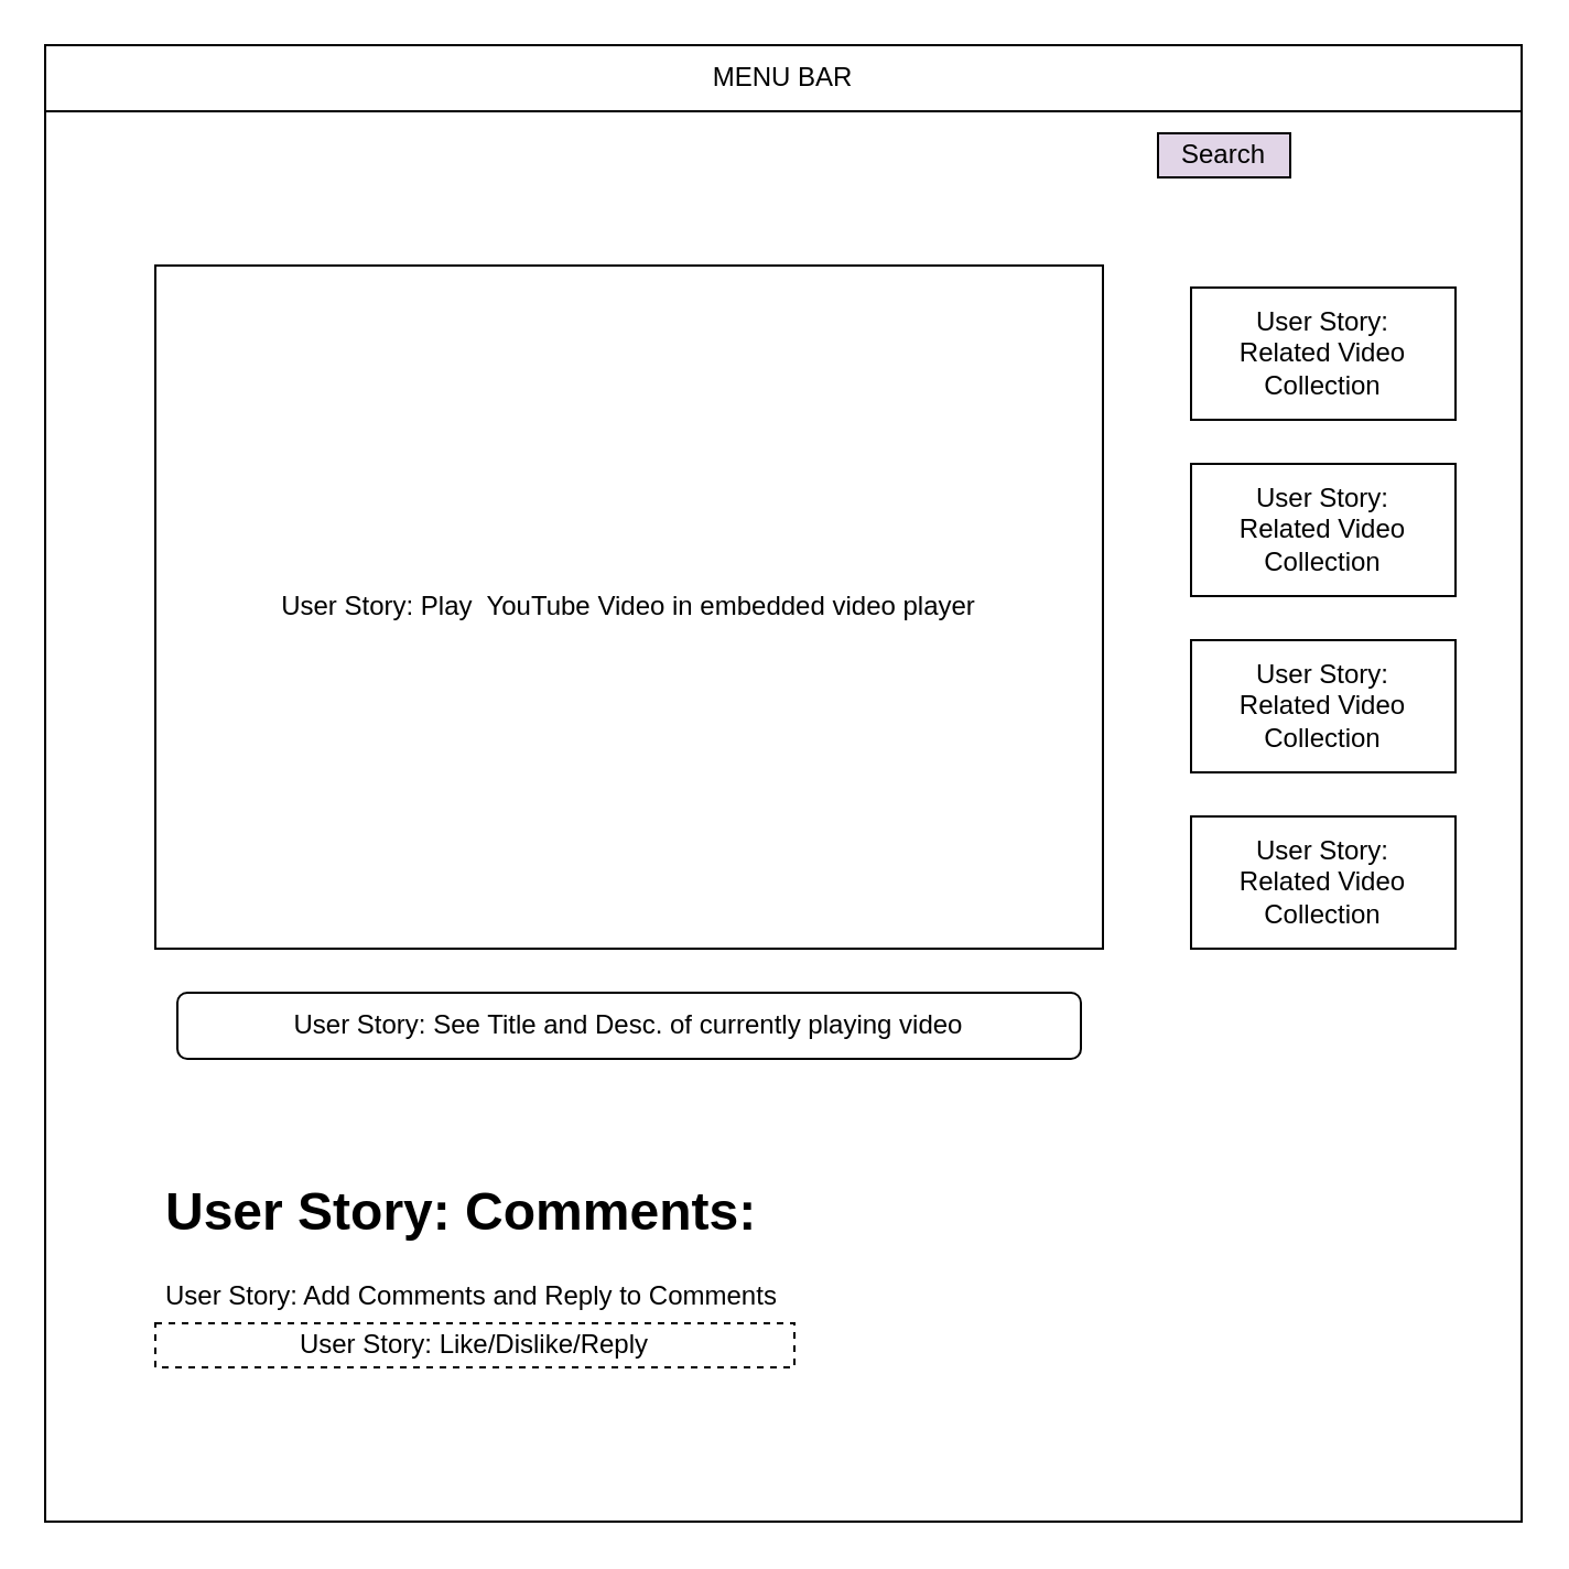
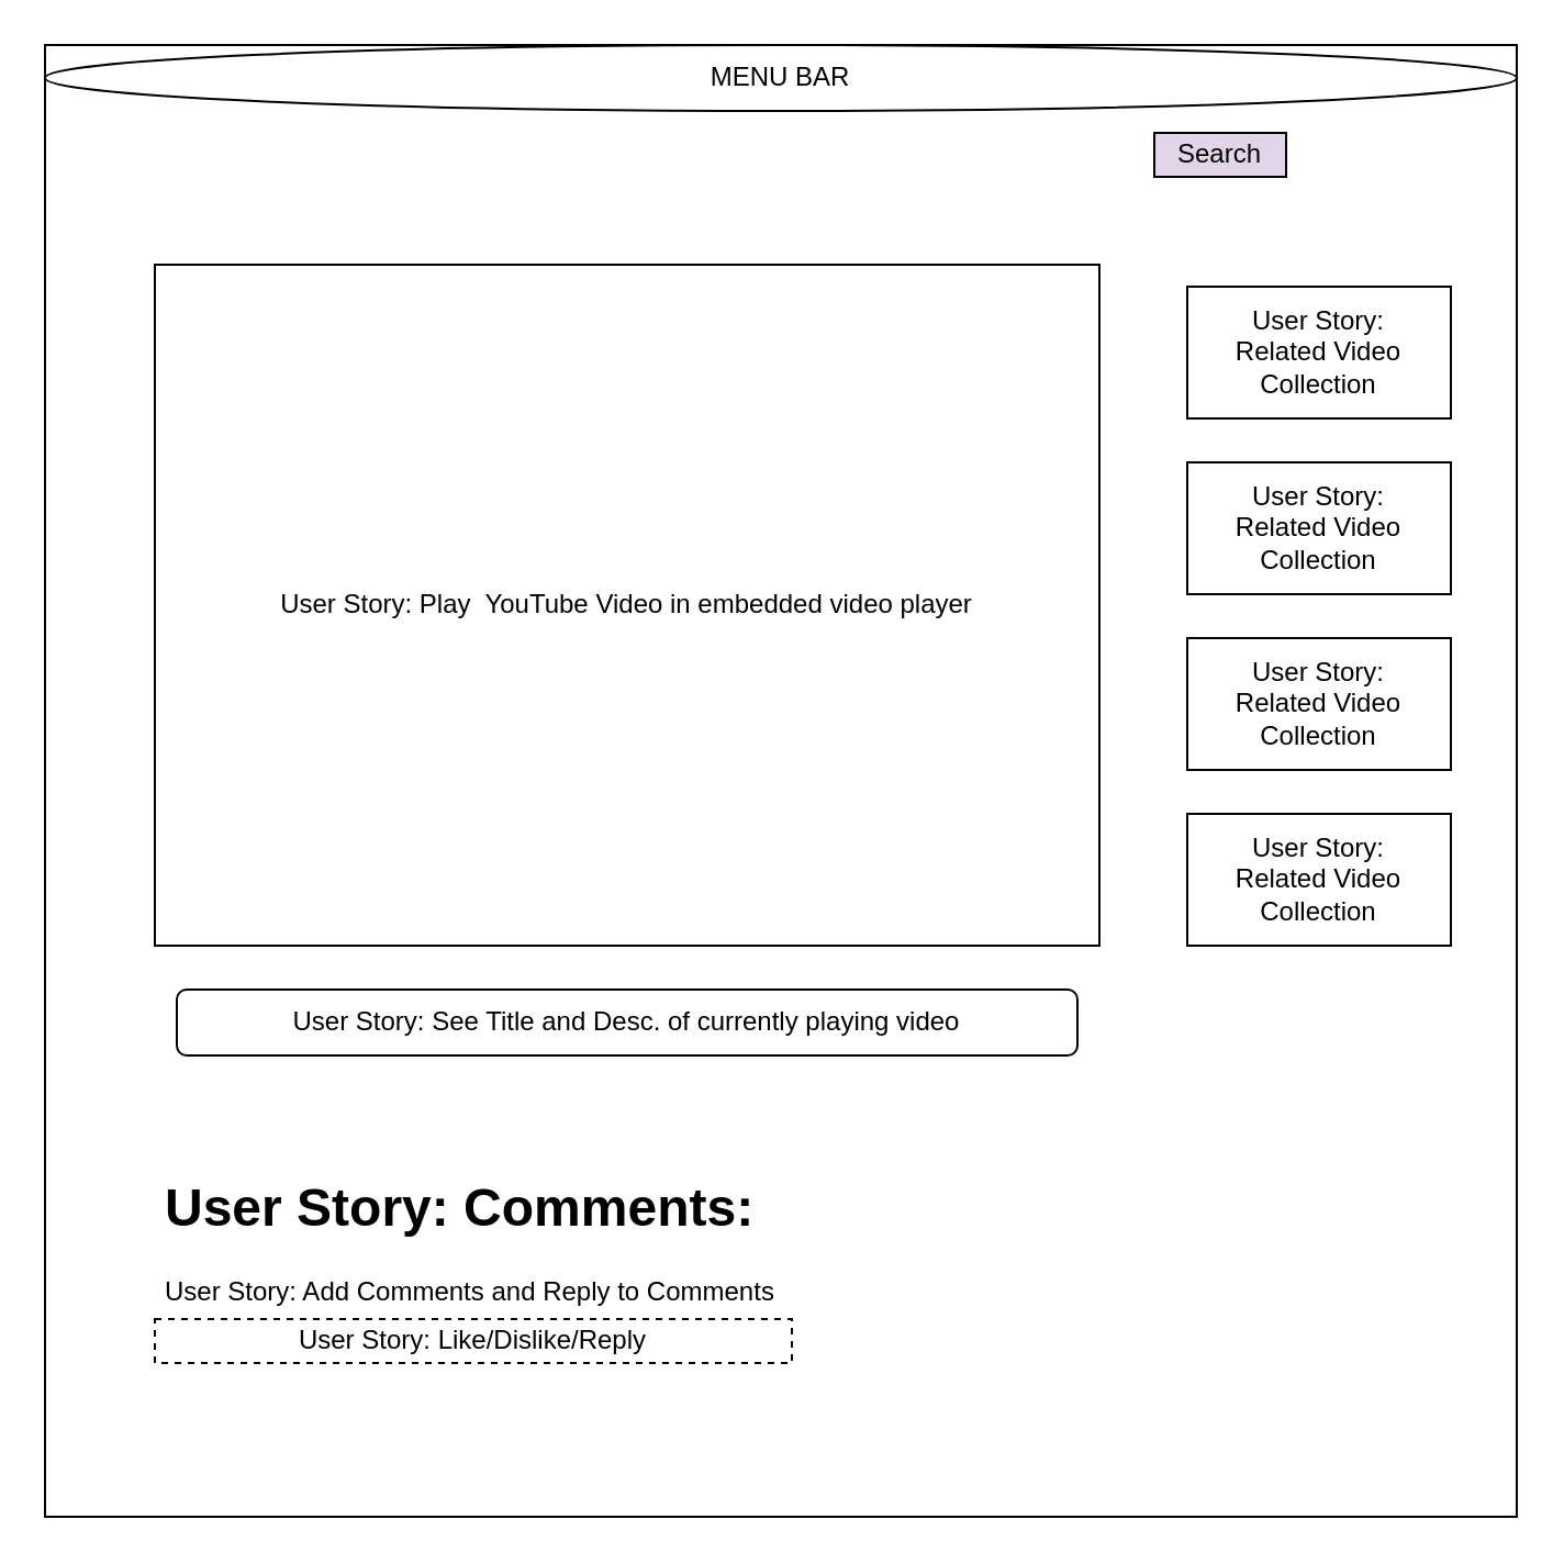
- <mxCell id="3" value="MENU BAR" style="rounded=0;whiteSpace=wrap;html=1;" vertex="1" parent="1"><mxGeometry x="20" y="20" width="670" height="30" as="geometry" /></mxCell>
+ <mxCell id="3" value="MENU BAR" style="ellipse;whiteSpace=wrap;html=1;" vertex="1" parent="1"><mxGeometry x="20" y="20" width="670" height="30" as="geometry" /></mxCell>
